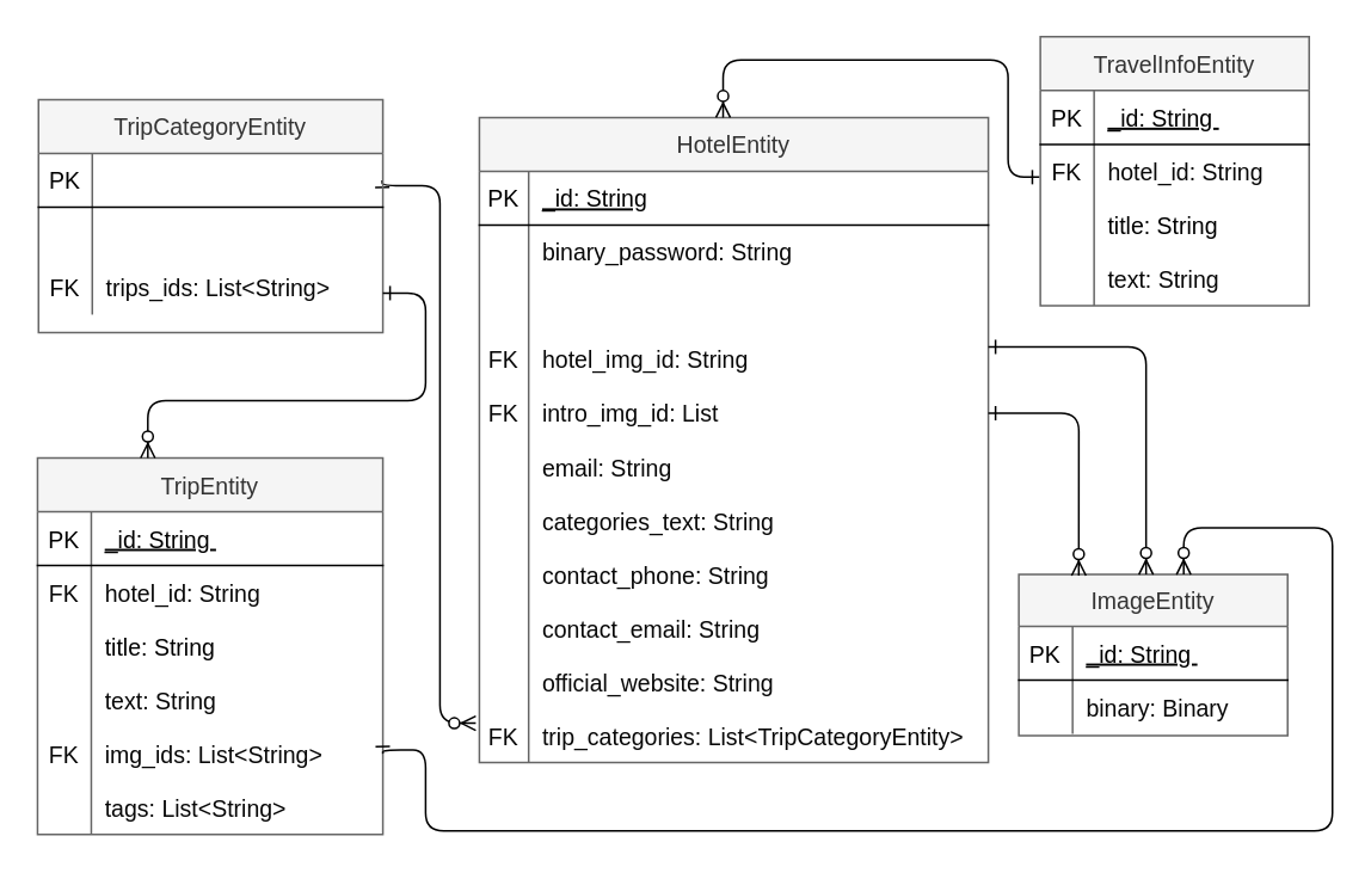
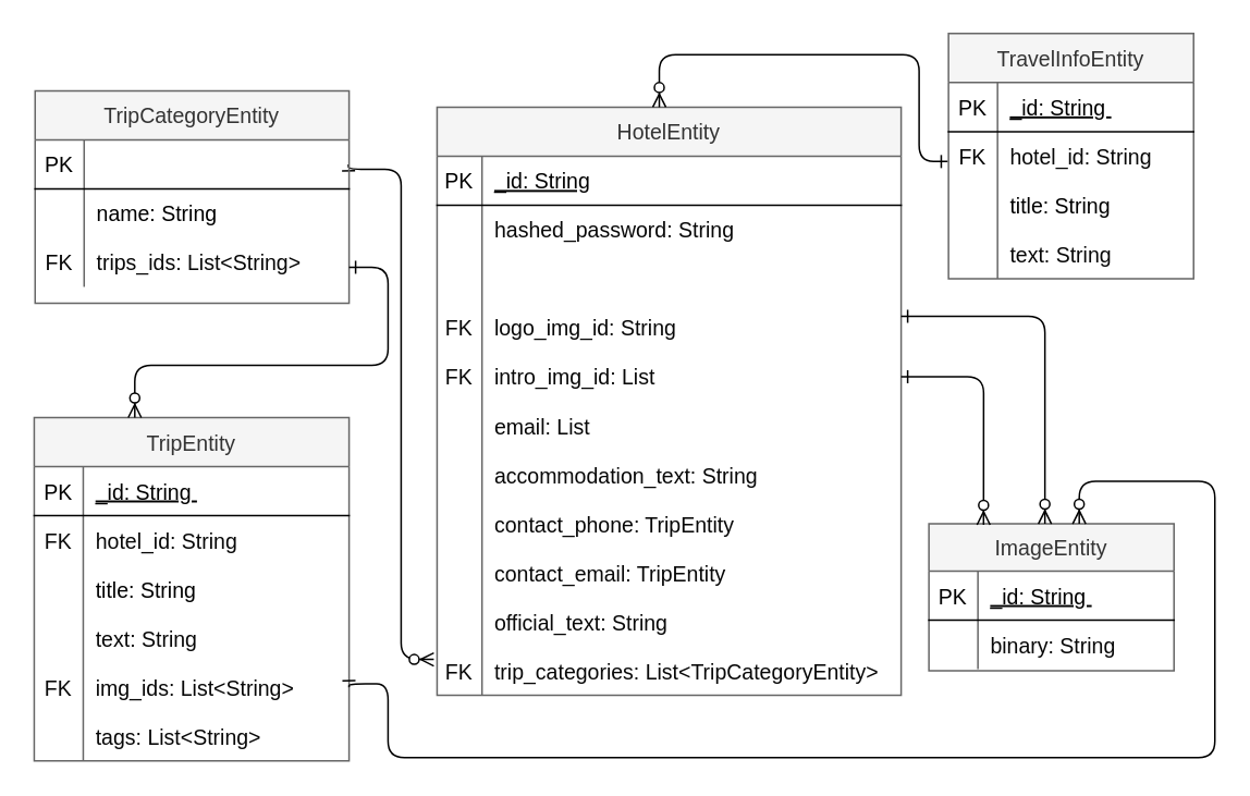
+ <mxCell id="8" value="name: String" style="shape=partialRectangle;overflow=hidden;connectable=0;fillColor=none;top=0;left=0;bottom=0;right=0;align=left;spacingLeft=6;fontSize=13;fontStyle=0" parent="6" vertex="1"><mxGeometry x="30" width="162.138" height="30" as="geometry"><mxRectangle width="162.138" height="30" as="alternateBounds" /></mxGeometry></mxCell>
- <mxCell id="18" value="binary_password: String" style="shape=partialRectangle;connectable=0;fillColor=none;top=0;left=0;bottom=0;right=0;align=left;spacingLeft=6;overflow=hidden;labelBackgroundColor=#FFFFFF;fontColor=#080808;strokeColor=default;fontSize=13;fontStyle=0" parent="16" vertex="1"><mxGeometry x="27.5" width="256.5" height="30" as="geometry"><mxRectangle width="256.5" height="30" as="alternateBounds" /></mxGeometry></mxCell>
+ <mxCell id="18" value="hashed_password: String" style="shape=partialRectangle;connectable=0;fillColor=none;top=0;left=0;bottom=0;right=0;align=left;spacingLeft=6;overflow=hidden;labelBackgroundColor=#FFFFFF;fontColor=#080808;strokeColor=default;fontSize=13;fontStyle=0" parent="16" vertex="1"><mxGeometry x="27.5" width="256.5" height="30" as="geometry"><mxRectangle width="256.5" height="30" as="alternateBounds" /></mxGeometry></mxCell>
- <mxCell id="23" value="hotel_img_id: String" style="shape=partialRectangle;connectable=0;fillColor=none;top=0;left=0;bottom=0;right=0;align=left;spacingLeft=6;fontStyle=0;overflow=hidden;labelBackgroundColor=#FFFFFF;fontColor=#080808;strokeColor=default;fontSize=13;" parent="21" vertex="1"><mxGeometry x="27.5" width="256.5" height="30" as="geometry"><mxRectangle width="256.5" height="30" as="alternateBounds" /></mxGeometry></mxCell>
+ <mxCell id="23" value="logo_img_id: String" style="shape=partialRectangle;connectable=0;fillColor=none;top=0;left=0;bottom=0;right=0;align=left;spacingLeft=6;fontStyle=0;overflow=hidden;labelBackgroundColor=#FFFFFF;fontColor=#080808;strokeColor=default;fontSize=13;" parent="21" vertex="1"><mxGeometry x="27.5" width="256.5" height="30" as="geometry"><mxRectangle width="256.5" height="30" as="alternateBounds" /></mxGeometry></mxCell>
- <mxCell id="29" value="email: String" style="shape=partialRectangle;connectable=0;fillColor=none;top=0;left=0;bottom=0;right=0;align=left;spacingLeft=6;overflow=hidden;labelBackgroundColor=#FFFFFF;fontColor=#080808;strokeColor=default;fontSize=13;fontStyle=0" parent="27" vertex="1"><mxGeometry x="27.5" width="256.5" height="30" as="geometry"><mxRectangle width="256.5" height="30" as="alternateBounds" /></mxGeometry></mxCell>
+ <mxCell id="29" value="email: List" style="shape=partialRectangle;connectable=0;fillColor=none;top=0;left=0;bottom=0;right=0;align=left;spacingLeft=6;overflow=hidden;labelBackgroundColor=#FFFFFF;fontColor=#080808;strokeColor=default;fontSize=13;fontStyle=0" parent="27" vertex="1"><mxGeometry x="27.5" width="256.5" height="30" as="geometry"><mxRectangle width="256.5" height="30" as="alternateBounds" /></mxGeometry></mxCell>
- <mxCell id="32" value="categories_text: String" style="shape=partialRectangle;connectable=0;fillColor=none;top=0;left=0;bottom=0;right=0;align=left;spacingLeft=6;overflow=hidden;labelBackgroundColor=#FFFFFF;fontColor=#080808;strokeColor=default;fontSize=13;fontStyle=0" parent="30" vertex="1"><mxGeometry x="27.5" width="256.5" height="30" as="geometry"><mxRectangle width="256.5" height="30" as="alternateBounds" /></mxGeometry></mxCell>
+ <mxCell id="32" value="accommodation_text: String" style="shape=partialRectangle;connectable=0;fillColor=none;top=0;left=0;bottom=0;right=0;align=left;spacingLeft=6;overflow=hidden;labelBackgroundColor=#FFFFFF;fontColor=#080808;strokeColor=default;fontSize=13;fontStyle=0" parent="30" vertex="1"><mxGeometry x="27.5" width="256.5" height="30" as="geometry"><mxRectangle width="256.5" height="30" as="alternateBounds" /></mxGeometry></mxCell>
- <mxCell id="35" value="contact_phone: String" style="shape=partialRectangle;connectable=0;fillColor=none;top=0;left=0;bottom=0;right=0;align=left;spacingLeft=6;overflow=hidden;labelBackgroundColor=#FFFFFF;fontColor=#080808;strokeColor=default;fontSize=13;fontStyle=0" parent="33" vertex="1"><mxGeometry x="27.5" width="256.5" height="30" as="geometry"><mxRectangle width="256.5" height="30" as="alternateBounds" /></mxGeometry></mxCell>
+ <mxCell id="35" value="contact_phone: TripEntity" style="shape=partialRectangle;connectable=0;fillColor=none;top=0;left=0;bottom=0;right=0;align=left;spacingLeft=6;overflow=hidden;labelBackgroundColor=#FFFFFF;fontColor=#080808;strokeColor=default;fontSize=13;fontStyle=0" parent="33" vertex="1"><mxGeometry x="27.5" width="256.5" height="30" as="geometry"><mxRectangle width="256.5" height="30" as="alternateBounds" /></mxGeometry></mxCell>
- <mxCell id="38" value="contact_email: String" style="shape=partialRectangle;connectable=0;fillColor=none;top=0;left=0;bottom=0;right=0;align=left;spacingLeft=6;overflow=hidden;labelBackgroundColor=#FFFFFF;fontColor=#080808;strokeColor=default;fontSize=13;fontStyle=0" parent="36" vertex="1"><mxGeometry x="27.5" width="256.5" height="30" as="geometry"><mxRectangle width="256.5" height="30" as="alternateBounds" /></mxGeometry></mxCell>
+ <mxCell id="38" value="contact_email: TripEntity" style="shape=partialRectangle;connectable=0;fillColor=none;top=0;left=0;bottom=0;right=0;align=left;spacingLeft=6;overflow=hidden;labelBackgroundColor=#FFFFFF;fontColor=#080808;strokeColor=default;fontSize=13;fontStyle=0" parent="36" vertex="1"><mxGeometry x="27.5" width="256.5" height="30" as="geometry"><mxRectangle width="256.5" height="30" as="alternateBounds" /></mxGeometry></mxCell>
- <mxCell id="41" value="official_website: String" style="shape=partialRectangle;connectable=0;fillColor=none;top=0;left=0;bottom=0;right=0;align=left;spacingLeft=6;overflow=hidden;labelBackgroundColor=#FFFFFF;fontColor=#080808;strokeColor=default;fontSize=13;fontStyle=0" parent="39" vertex="1"><mxGeometry x="27.5" width="256.5" height="30" as="geometry"><mxRectangle width="256.5" height="30" as="alternateBounds" /></mxGeometry></mxCell>
+ <mxCell id="41" value="official_text: String" style="shape=partialRectangle;connectable=0;fillColor=none;top=0;left=0;bottom=0;right=0;align=left;spacingLeft=6;overflow=hidden;labelBackgroundColor=#FFFFFF;fontColor=#080808;strokeColor=default;fontSize=13;fontStyle=0" parent="39" vertex="1"><mxGeometry x="27.5" width="256.5" height="30" as="geometry"><mxRectangle width="256.5" height="30" as="alternateBounds" /></mxGeometry></mxCell>
- <mxCell id="71" value="binary: Binary" style="shape=partialRectangle;connectable=0;fillColor=none;top=0;left=0;bottom=0;right=0;align=left;spacingLeft=6;overflow=hidden;labelBackgroundColor=none;fontColor=#080808;strokeColor=default;fontSize=13;fontStyle=0" parent="69" vertex="1"><mxGeometry x="30" width="120" height="30" as="geometry"><mxRectangle width="120" height="30" as="alternateBounds" /></mxGeometry></mxCell>
+ <mxCell id="71" value="binary: String" style="shape=partialRectangle;connectable=0;fillColor=none;top=0;left=0;bottom=0;right=0;align=left;spacingLeft=6;overflow=hidden;labelBackgroundColor=none;fontColor=#080808;strokeColor=default;fontSize=13;fontStyle=0" parent="69" vertex="1"><mxGeometry x="30" width="120" height="30" as="geometry"><mxRectangle width="120" height="30" as="alternateBounds" /></mxGeometry></mxCell>
